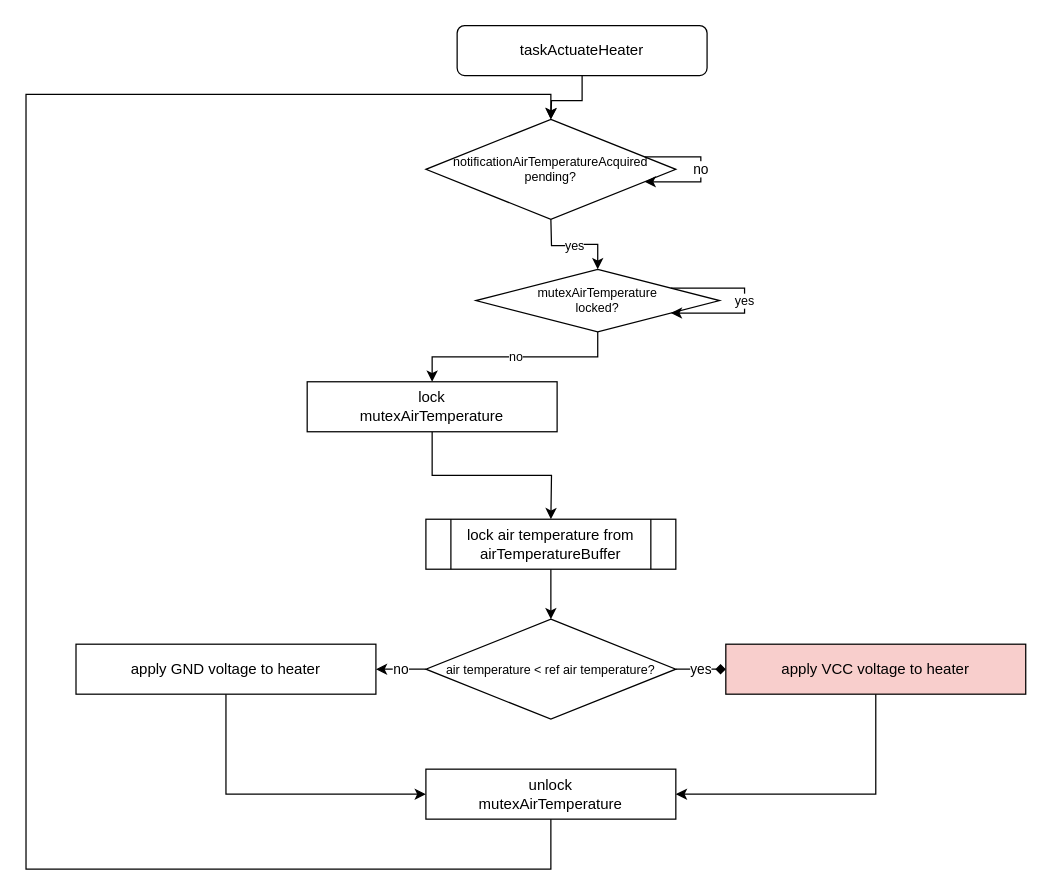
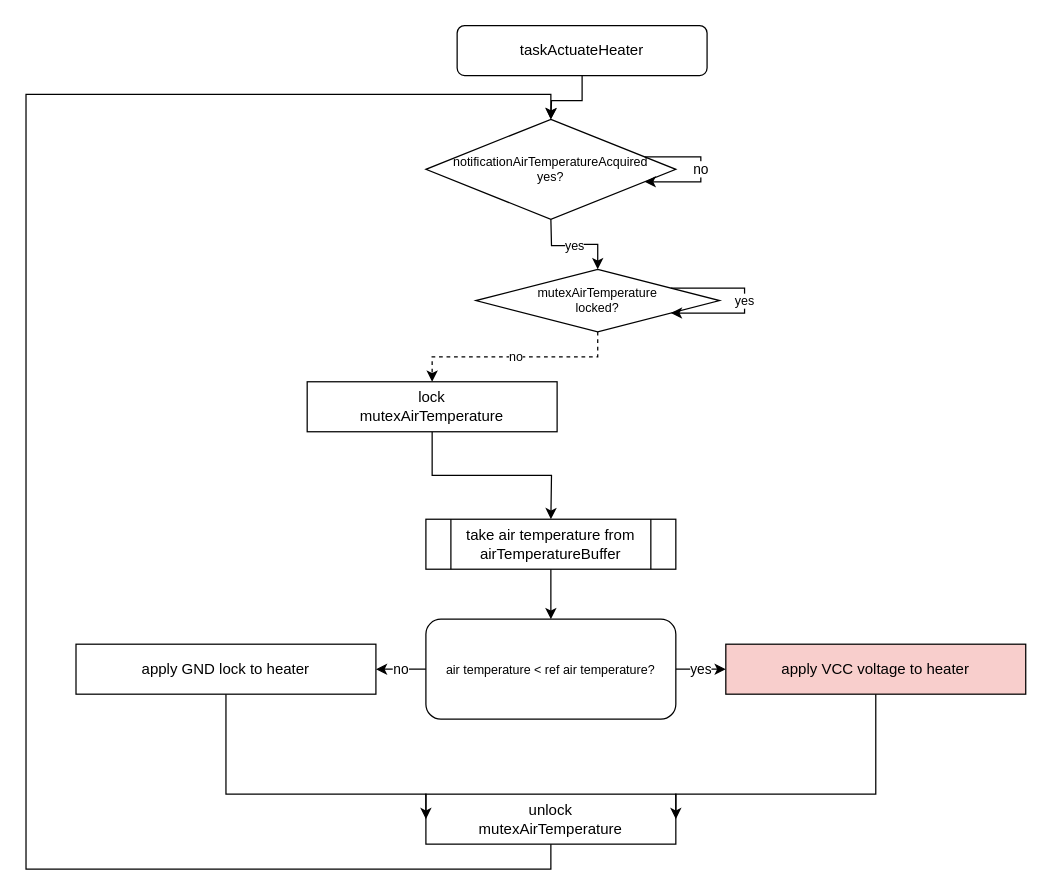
- <mxCell id="12" value="notificationAirTemperatureAcquired&lt;br&gt;pending?" style="rhombus;whiteSpace=wrap;html=1;fontSize=10;" parent="1" vertex="1"><mxGeometry x="340" y="95" width="200" height="80" as="geometry" /></mxCell>
+ <mxCell id="12" value="notificationAirTemperatureAcquired&lt;br&gt;yes?" style="rhombus;whiteSpace=wrap;html=1;fontSize=10;" parent="1" vertex="1"><mxGeometry x="340" y="95" width="200" height="80" as="geometry" /></mxCell>
- <mxCell id="7" value="no" style="edgeStyle=orthogonalEdgeStyle;rounded=0;orthogonalLoop=1;jettySize=auto;html=1;fontSize=10;" parent="1" source="8" target="6" edge="1"><mxGeometry relative="1" as="geometry" /></mxCell>
+ <mxCell id="7" value="no" style="edgeStyle=orthogonalEdgeStyle;rounded=0;orthogonalLoop=1;jettySize=auto;html=1;fontSize=10;dashed=1;" parent="1" source="8" target="6" edge="1"><mxGeometry relative="1" as="geometry" /></mxCell>
- <mxCell id="18" value="lock air temperature from airTemperatureBuffer" style="shape=process;whiteSpace=wrap;html=1;backgroundOutline=1;" parent="1" vertex="1"><mxGeometry x="340" y="415" width="200" height="40" as="geometry" /></mxCell>
+ <mxCell id="18" value="take air temperature from airTemperatureBuffer" style="shape=process;whiteSpace=wrap;html=1;backgroundOutline=1;" parent="1" vertex="1"><mxGeometry x="340" y="415" width="200" height="40" as="geometry" /></mxCell>
- <mxCell id="22" value="apply GND voltage to heater" style="rounded=0;whiteSpace=wrap;html=1;" parent="1" vertex="1"><mxGeometry y="515" width="240" height="40" as="geometry" x="60" /></mxCell>
+ <mxCell id="22" value="apply GND lock to heater" style="rounded=0;whiteSpace=wrap;html=1;" parent="1" vertex="1"><mxGeometry y="515" width="240" height="40" as="geometry" x="60" /></mxCell>
- <mxCell id="16" value="&lt;span style=&quot;font-size: 10px&quot;&gt;air temperature &amp;lt; ref air temperature?&lt;br style=&quot;font-size: 10px&quot;&gt;&lt;/span&gt;" style="rhombus;whiteSpace=wrap;html=1;fontSize=10;" parent="1" vertex="1"><mxGeometry x="340" y="495" width="200" height="80" as="geometry" /></mxCell>
+ <mxCell id="16" value="&lt;span style=&quot;font-size: 10px&quot;&gt;air temperature &amp;lt; ref air temperature?&lt;br style=&quot;font-size: 10px&quot;&gt;&lt;/span&gt;" style="whiteSpace=wrap;html=1;fontSize=10;rounded=1;" parent="1" vertex="1"><mxGeometry x="340" y="495" width="200" height="80" as="geometry" /></mxCell>
- <mxCell id="15" value="yes" style="edgeStyle=orthogonalEdgeStyle;rounded=0;orthogonalLoop=1;jettySize=auto;html=1;endArrow=diamond;" parent="1" source="16" target="20" edge="1"><mxGeometry relative="1" as="geometry" /></mxCell>
+ <mxCell id="15" value="yes" style="edgeStyle=orthogonalEdgeStyle;rounded=0;orthogonalLoop=1;jettySize=auto;html=1;" parent="1" source="16" target="20" edge="1"><mxGeometry relative="1" as="geometry" /></mxCell>
- <mxCell id="9" value="unlock&lt;br&gt;mutexAirTemperature" style="rounded=0;whiteSpace=wrap;html=1;" parent="1" vertex="1"><mxGeometry x="340" y="615" width="200" height="40" as="geometry" /></mxCell>
+ <mxCell id="9" value="unlock&lt;br&gt;mutexAirTemperature" style="rounded=0;whiteSpace=wrap;html=1;" parent="1" vertex="1"><mxGeometry x="340" y="635" width="200" height="40" as="geometry" /></mxCell>
